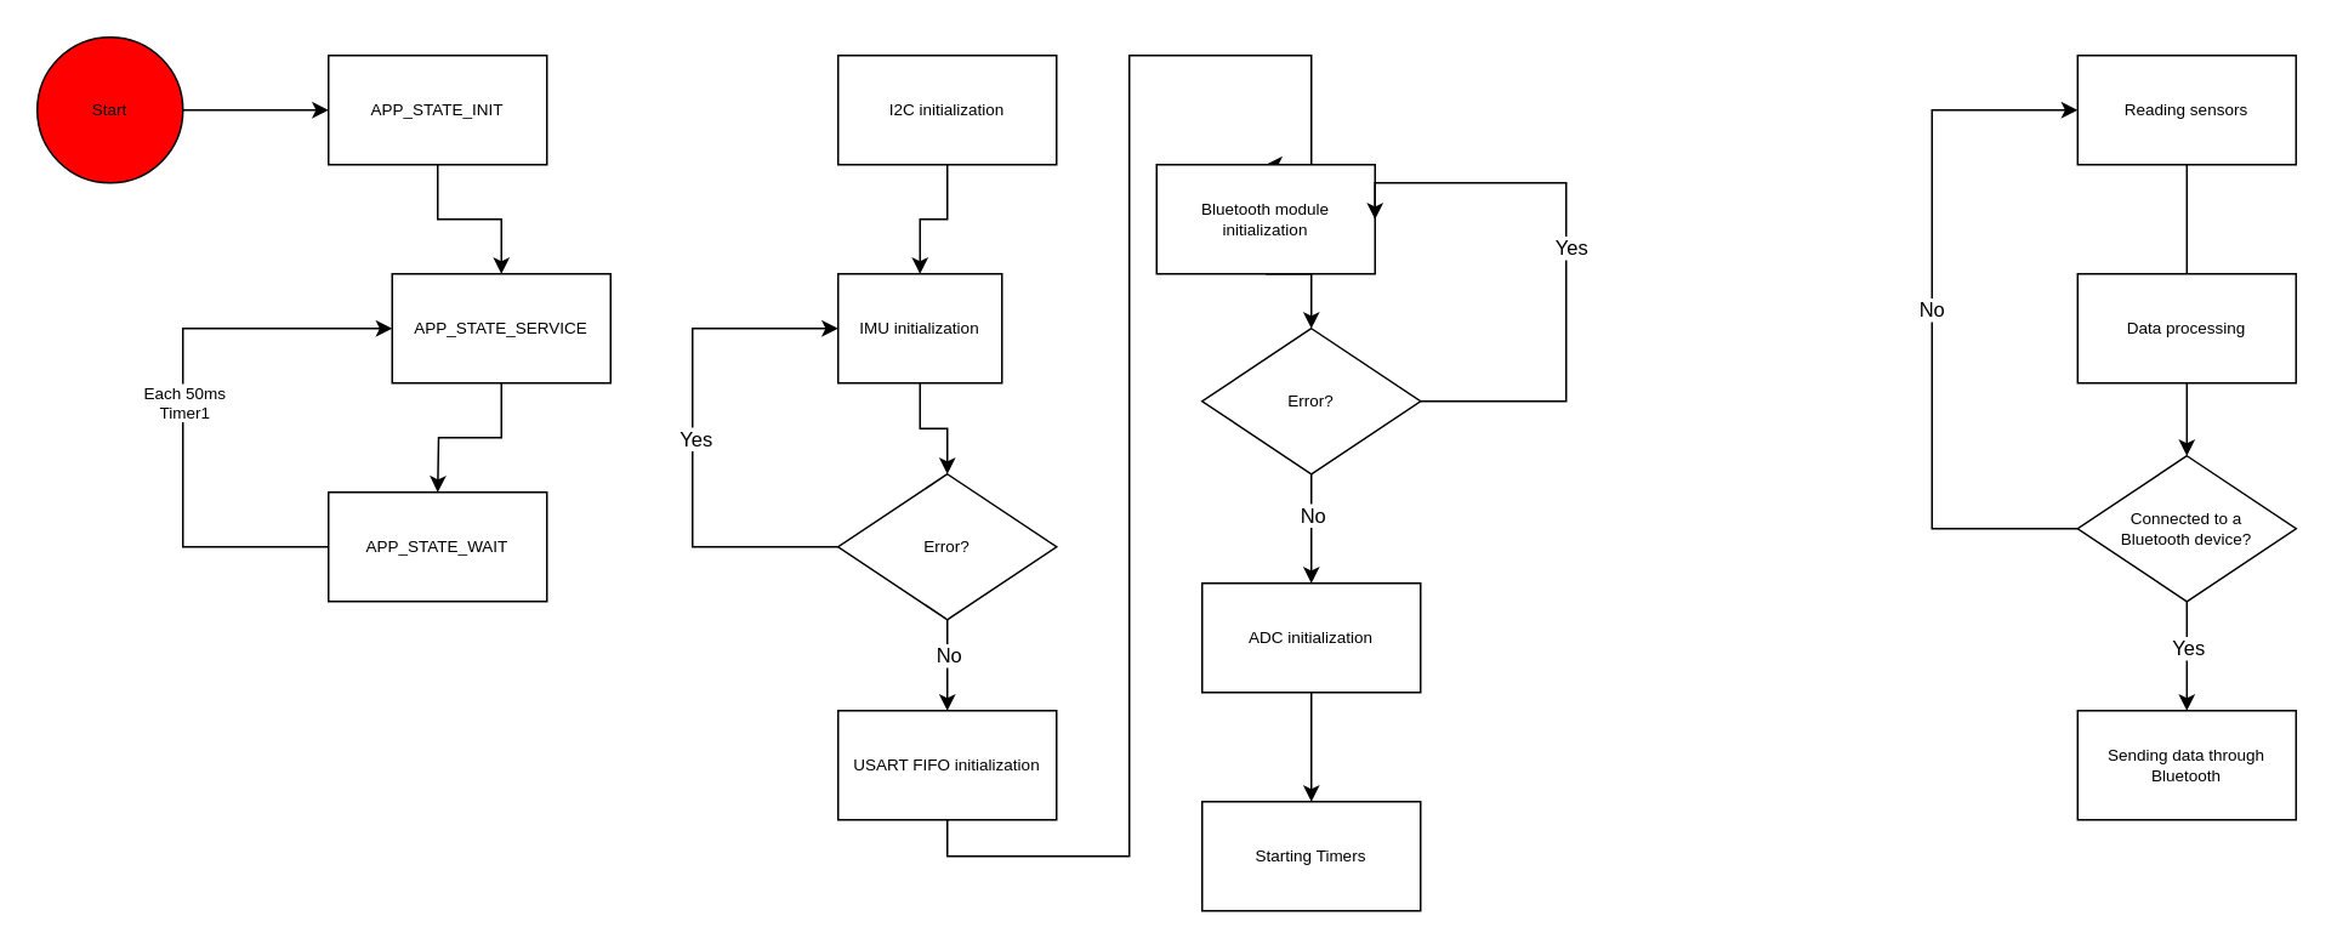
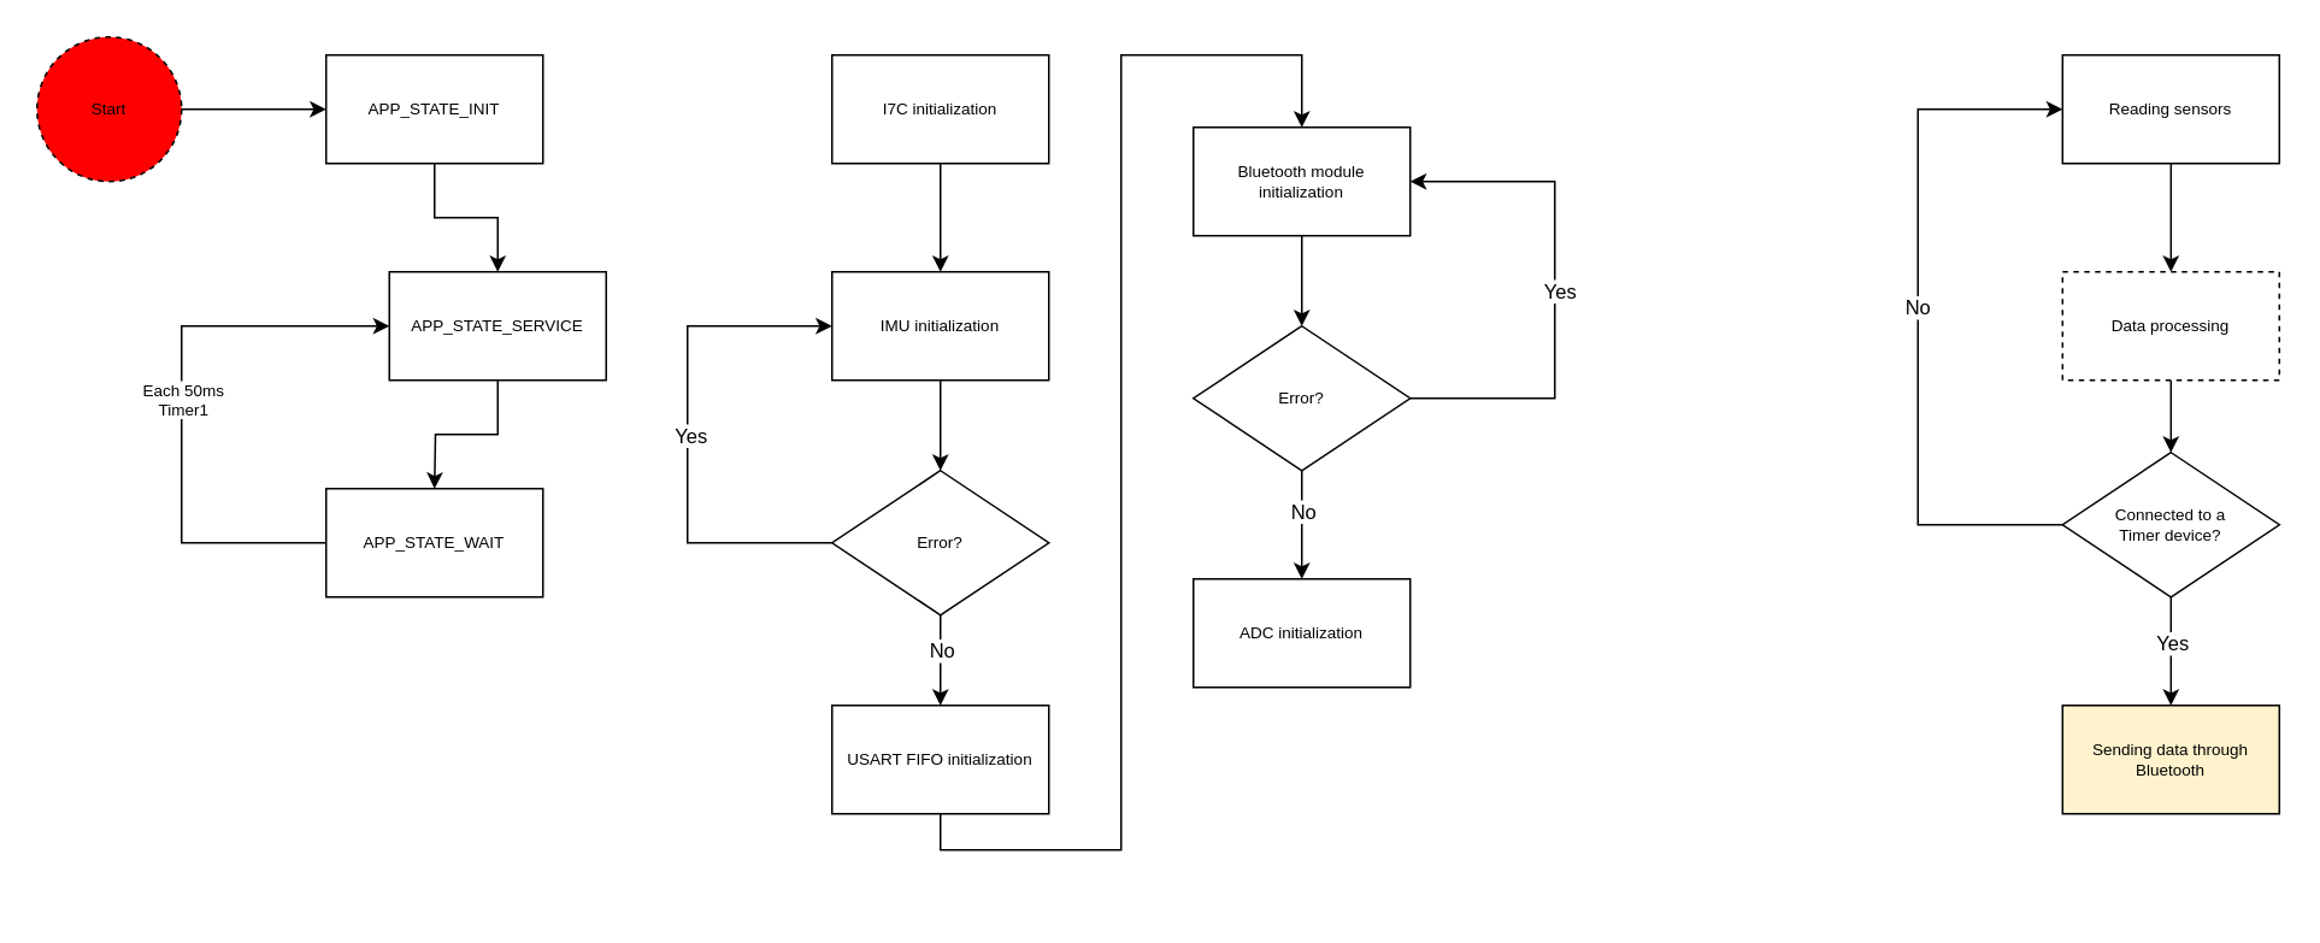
- <mxCell id="7" value="Start" style="ellipse;whiteSpace=wrap;html=1;fontSize=9;labelBackgroundColor=none;fillColor=#FF0000;" vertex="1" parent="1"><mxGeometry x="20" y="20" width="80" height="80" as="geometry" /></mxCell>
+ <mxCell id="7" value="Start" style="ellipse;whiteSpace=wrap;html=1;fontSize=9;labelBackgroundColor=none;fillColor=#FF0000;dashed=1;" vertex="1" parent="1"><mxGeometry x="20" y="20" width="80" height="80" as="geometry" /></mxCell>
- <mxCell id="22" value="I2C initialization " style="rounded=0;whiteSpace=wrap;html=1;fontSize=9;" vertex="1" parent="1"><mxGeometry x="460" y="30" width="120" height="60" as="geometry" /></mxCell>
+ <mxCell id="22" value="I7C initialization " style="rounded=0;whiteSpace=wrap;html=1;fontSize=9;" vertex="1" parent="1"><mxGeometry x="460" y="30" width="120" height="60" as="geometry" /></mxCell>
- <mxCell id="33" value="Bluetooth module initialization" style="rounded=0;whiteSpace=wrap;html=1;fontSize=9;" vertex="1" parent="1"><mxGeometry x="635" y="90" width="120" height="60" as="geometry" /></mxCell>
+ <mxCell id="33" value="Bluetooth module initialization" style="rounded=0;whiteSpace=wrap;html=1;fontSize=9;" vertex="1" parent="1"><mxGeometry x="660" y="70" width="120" height="60" as="geometry" /></mxCell>
- <mxCell id="11" style="edgeStyle=orthogonalEdgeStyle;rounded=0;orthogonalLoop=1;jettySize=auto;html=1;exitX=0.5;exitY=1;exitDx=0;exitDy=0;entryX=0.5;entryY=0;entryDx=0;entryDy=0;endArrow=none;" edge="1" parent="1" source="12" target="14"><mxGeometry relative="1" as="geometry" /></mxCell>
+ <mxCell id="11" style="edgeStyle=orthogonalEdgeStyle;rounded=0;orthogonalLoop=1;jettySize=auto;html=1;exitX=0.5;exitY=1;exitDx=0;exitDy=0;entryX=0.5;entryY=0;entryDx=0;entryDy=0;" edge="1" parent="1" source="12" target="14"><mxGeometry relative="1" as="geometry" /></mxCell>
- <mxCell id="24" value="IMU initialization " style="rounded=0;whiteSpace=wrap;html=1;fontSize=9;" vertex="1" parent="1"><mxGeometry x="460" y="150" width="90" height="60" as="geometry" /></mxCell>
+ <mxCell id="24" value="IMU initialization " style="rounded=0;whiteSpace=wrap;html=1;fontSize=9;" vertex="1" parent="1"><mxGeometry x="460" y="150" width="120" height="60" as="geometry" /></mxCell>
- <mxCell id="14" value="Data processing" style="rounded=0;whiteSpace=wrap;html=1;fontSize=9;" vertex="1" parent="1"><mxGeometry x="1141.03" y="150" width="120" height="60" as="geometry" /></mxCell>
+ <mxCell id="14" value="Data processing" style="rounded=0;whiteSpace=wrap;html=1;fontSize=9;dashed=1;" vertex="1" parent="1"><mxGeometry x="1141.03" y="150" width="120" height="60" as="geometry" /></mxCell>
- <mxCell id="20" value="&lt;div&gt;Connected to a &lt;br&gt;&lt;/div&gt;&lt;div&gt;Bluetooth device?&lt;/div&gt;" style="rhombus;whiteSpace=wrap;html=1;fontSize=9;" vertex="1" parent="1"><mxGeometry x="1141.03" y="250" width="120" height="80" as="geometry" /></mxCell>
+ <mxCell id="20" value="&lt;div&gt;Connected to a &lt;br&gt;&lt;/div&gt;&lt;div&gt;Timer device?&lt;/div&gt;" style="rhombus;whiteSpace=wrap;html=1;fontSize=9;" vertex="1" parent="1"><mxGeometry x="1141.03" y="250" width="120" height="80" as="geometry" /></mxCell>
- <mxCell id="39" style="edgeStyle=orthogonalEdgeStyle;rounded=0;orthogonalLoop=1;jettySize=auto;html=1;exitX=0.5;exitY=1;exitDx=0;exitDy=0;entryX=0.5;entryY=0;entryDx=0;entryDy=0;" edge="1" parent="1" source="40" target="41"><mxGeometry relative="1" as="geometry" /></mxCell>
- <mxCell id="15" value="Sending data through Bluetooth" style="rounded=0;whiteSpace=wrap;html=1;fontSize=9;" vertex="1" parent="1"><mxGeometry x="1141.03" y="390" width="120" height="60" as="geometry" /></mxCell>
+ <mxCell id="15" value="Sending data through Bluetooth" style="rounded=0;whiteSpace=wrap;html=1;fontSize=9;fillColor=#fff2cc;" vertex="1" parent="1"><mxGeometry x="1141.03" y="390" width="120" height="60" as="geometry" /></mxCell>
- <mxCell id="41" value="Starting Timers" style="rounded=0;whiteSpace=wrap;html=1;fontSize=9;" vertex="1" parent="1"><mxGeometry x="660" y="440" width="120" height="60" as="geometry" /></mxCell>
